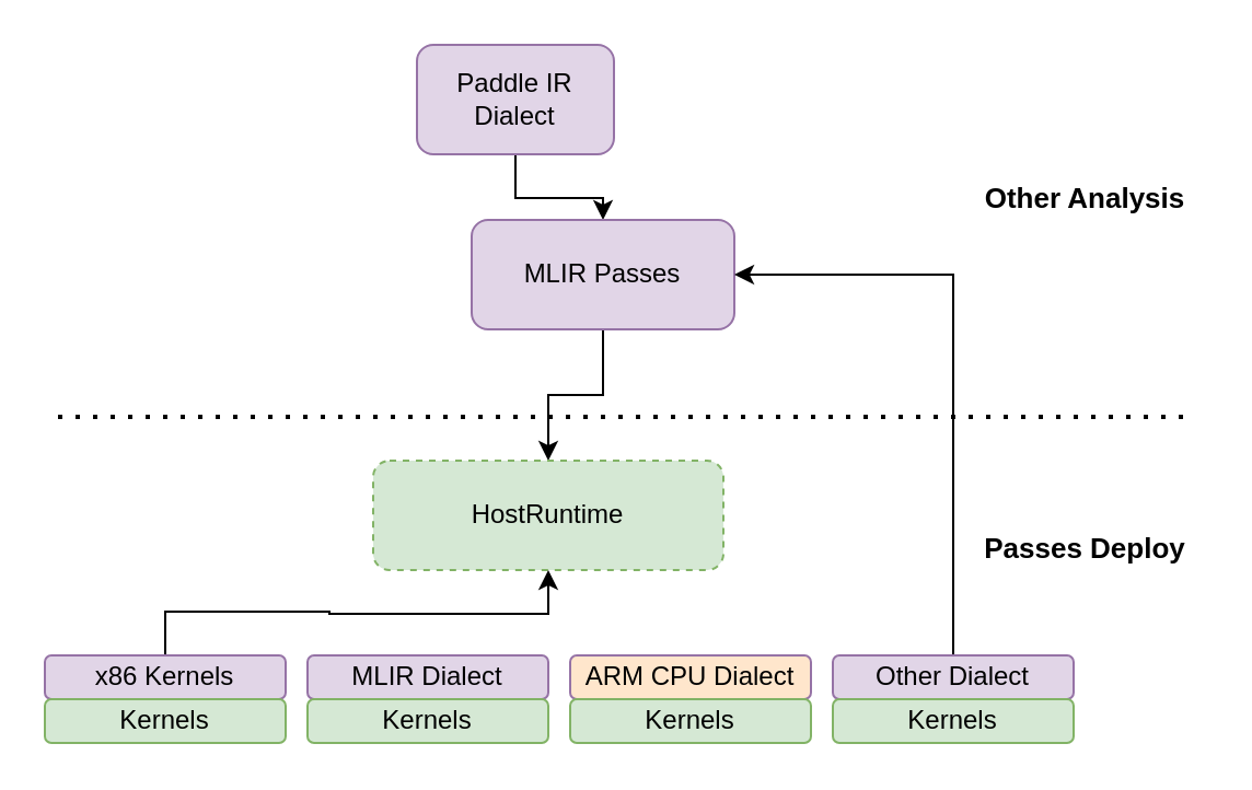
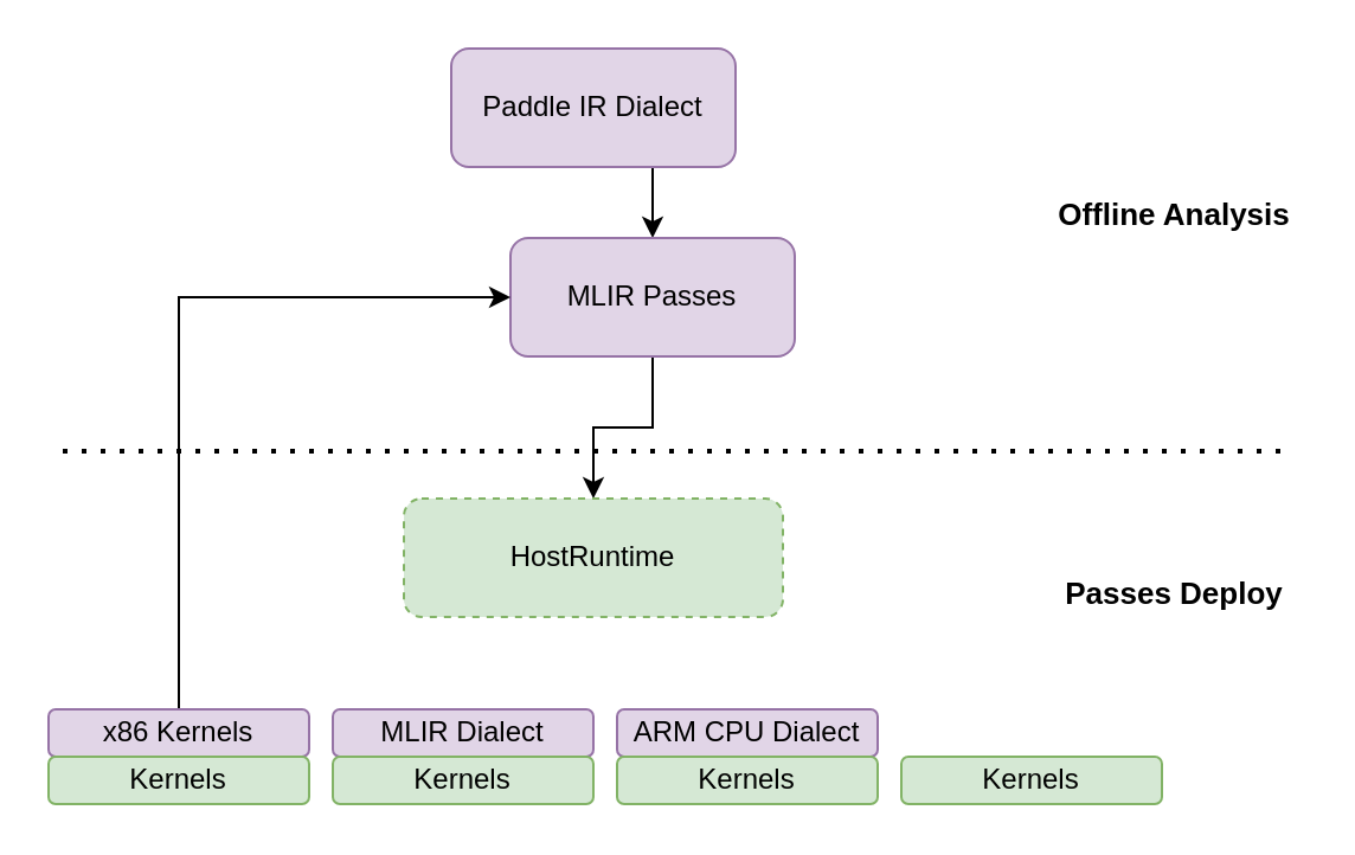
- <mxCell id="3" value="Paddle IR Dialect" style="rounded=1;whiteSpace=wrap;html=1;fillColor=#e1d5e7;strokeColor=#9673a6;" vertex="1" parent="1"><mxGeometry x="190" y="20" width="90" height="50" as="geometry" /></mxCell>
+ <mxCell id="3" value="Paddle IR Dialect" style="rounded=1;whiteSpace=wrap;html=1;fillColor=#e1d5e7;strokeColor=#9673a6;" vertex="1" parent="1"><mxGeometry x="190" y="20" width="120" height="50" as="geometry" /></mxCell>
- <mxCell id="10" value="&lt;b&gt;&lt;font style=&quot;font-size: 13px&quot;&gt;Other Analysis&lt;/font&gt;&lt;/b&gt;" style="text;html=1;align=center;verticalAlign=middle;resizable=0;points=[];autosize=1;strokeColor=none;fillColor=none;" vertex="1" parent="1"><mxGeometry x="440" y="80" width="110" height="20" as="geometry" /></mxCell>
+ <mxCell id="10" value="&lt;b&gt;&lt;font style=&quot;font-size: 13px&quot;&gt;Offline Analysis&lt;/font&gt;&lt;/b&gt;" style="text;html=1;align=center;verticalAlign=middle;resizable=0;points=[];autosize=1;strokeColor=none;fillColor=none;" vertex="1" parent="1"><mxGeometry x="440" y="80" width="110" height="20" as="geometry" /></mxCell>
- <mxCell id="8" style="edgeStyle=orthogonalEdgeStyle;rounded=0;orthogonalLoop=1;jettySize=auto;html=1;exitX=0.5;exitY=0;exitDx=0;exitDy=0;entryX=1;entryY=0.5;entryDx=0;entryDy=0;" edge="1" parent="1" source="23" target="5"><mxGeometry relative="1" as="geometry" /></mxCell>
- <mxCell id="7" style="edgeStyle=orthogonalEdgeStyle;rounded=0;orthogonalLoop=1;jettySize=auto;html=1;exitX=0.5;exitY=0;exitDx=0;exitDy=0;" edge="1" parent="1" source="14" target="6"><mxGeometry relative="1" as="geometry" /></mxCell>
+ <mxCell id="7" style="edgeStyle=orthogonalEdgeStyle;rounded=0;orthogonalLoop=1;jettySize=auto;html=1;exitX=0.5;exitY=0;exitDx=0;exitDy=0;entryX=0;entryY=0.5;entryDx=0;entryDy=0;" edge="1" parent="1" source="14" target="5"><mxGeometry relative="1" as="geometry" /></mxCell>
- <mxCell id="20" value="ARM CPU Dialect" style="rounded=1;whiteSpace=wrap;html=1;fillColor=#ffe6cc;strokeColor=#9673a6;" vertex="1" parent="19"><mxGeometry width="110" height="20" as="geometry" /></mxCell>
+ <mxCell id="20" value="ARM CPU Dialect" style="rounded=1;whiteSpace=wrap;html=1;fillColor=#e1d5e7;strokeColor=#9673a6;" vertex="1" parent="19"><mxGeometry width="110" height="20" as="geometry" /></mxCell>
- <mxCell id="23" value="Other Dialect" style="rounded=1;whiteSpace=wrap;html=1;fillColor=#e1d5e7;strokeColor=#9673a6;" vertex="1" parent="22"><mxGeometry width="110" height="20" as="geometry" /></mxCell>
